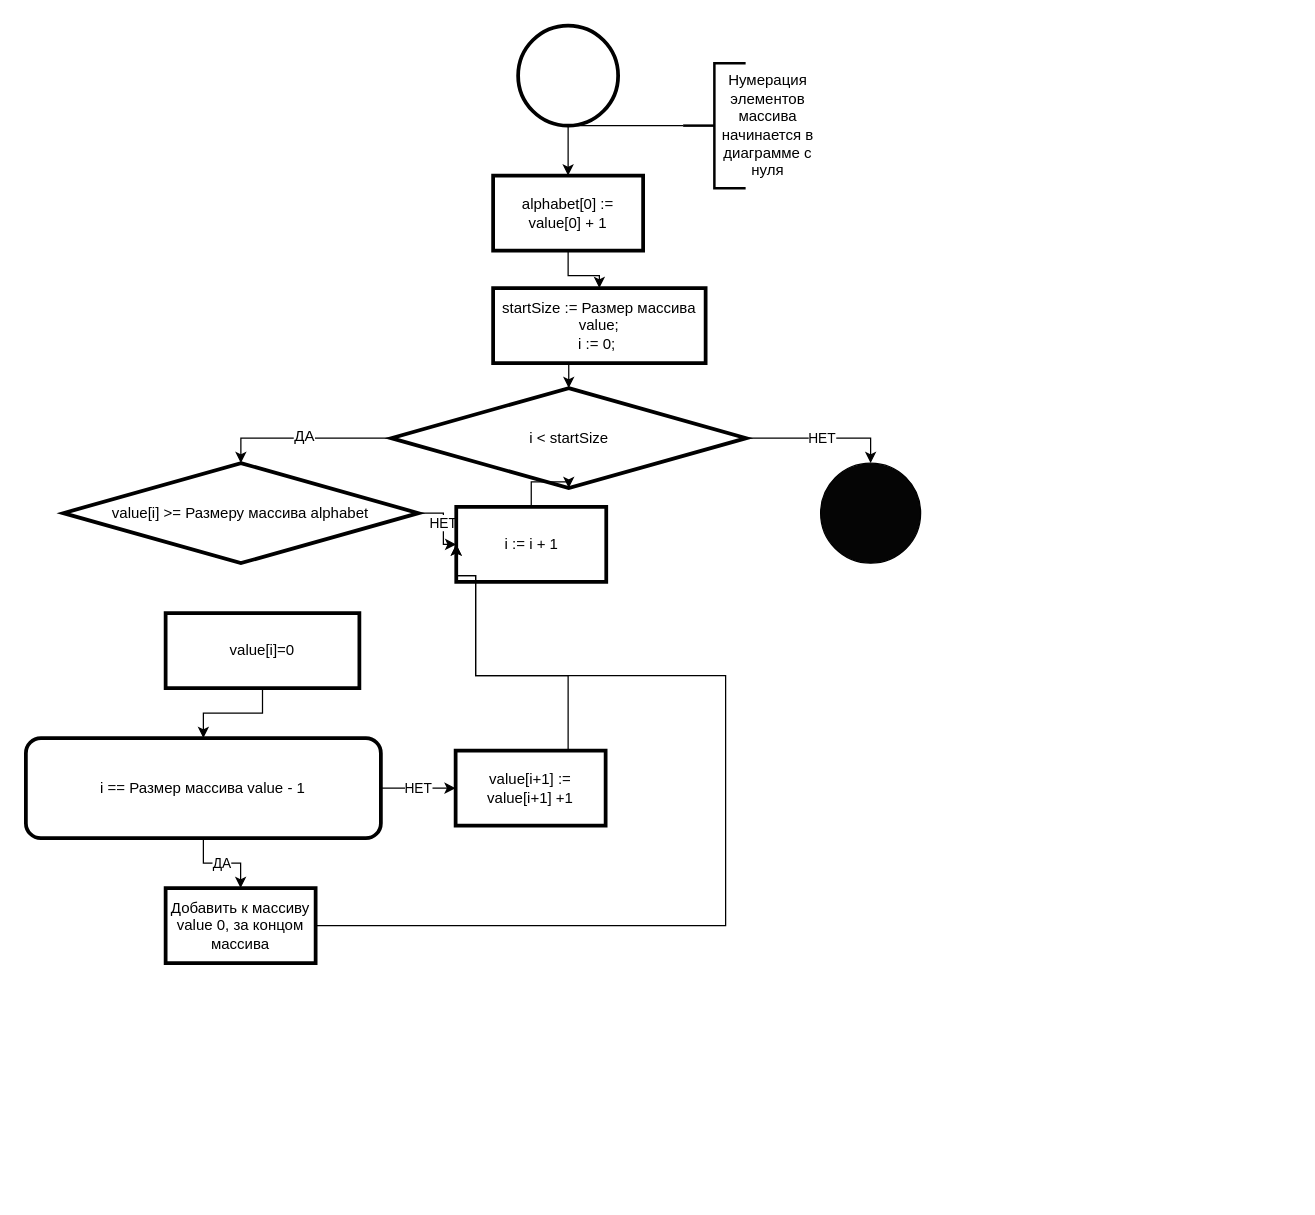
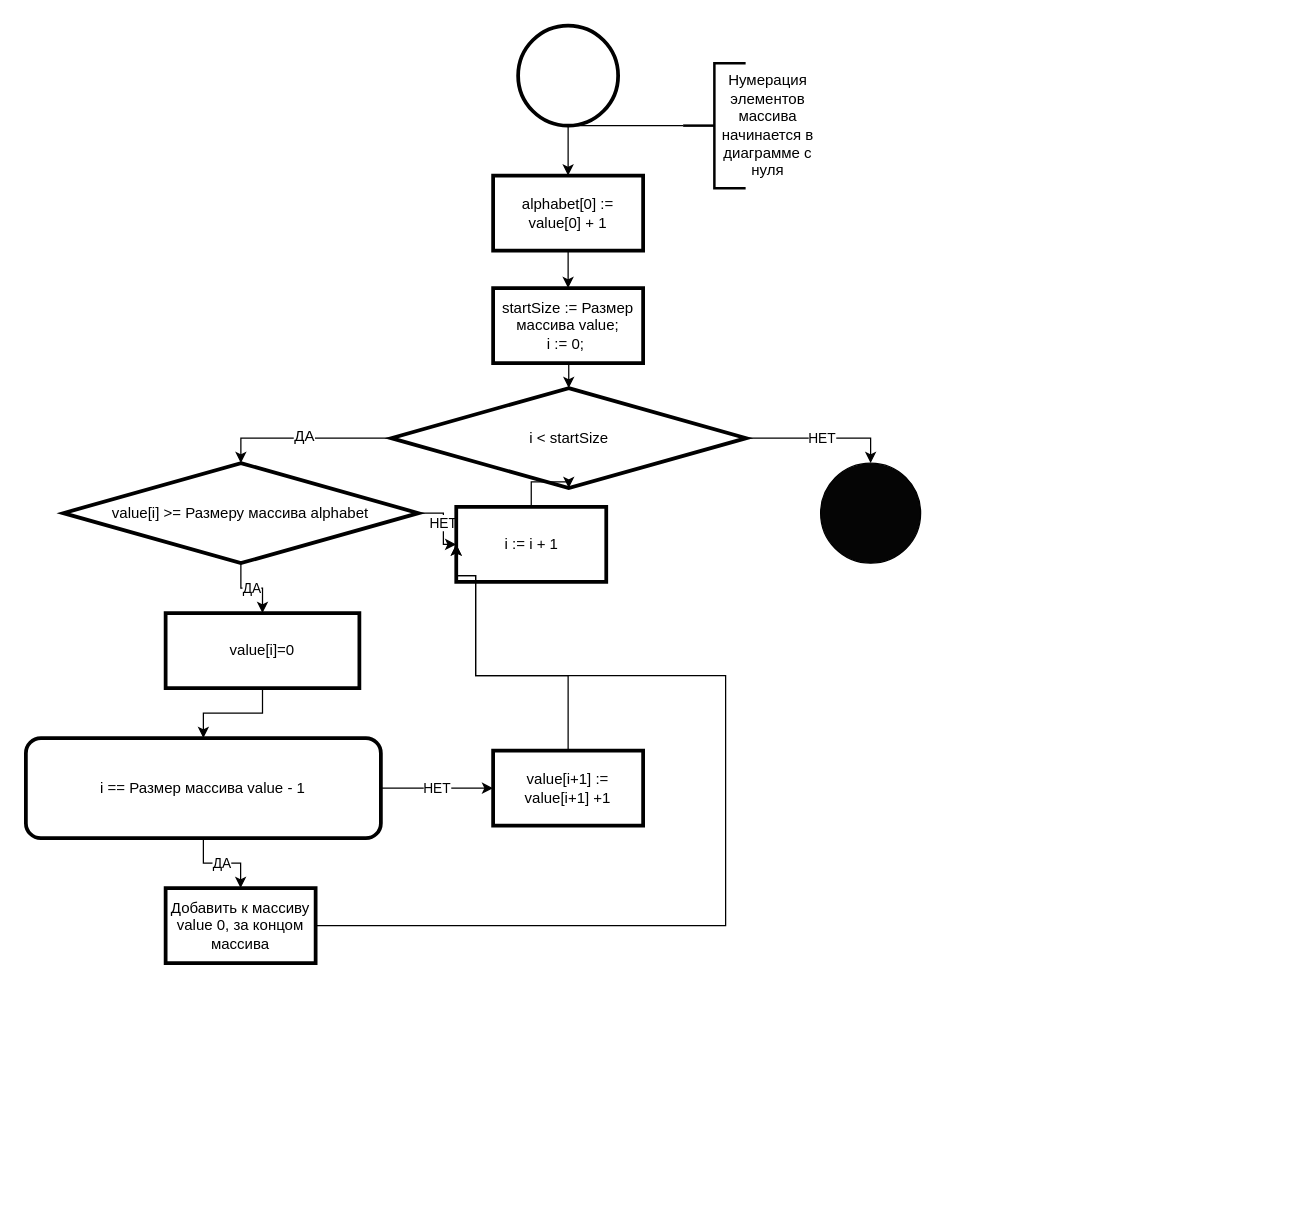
- <mxCell id="16" value="startSize := Размер массива value;&lt;br&gt;i := 0;&amp;nbsp;" style="rounded=0;whiteSpace=wrap;html=1;strokeWidth=3;" vertex="1" parent="1"><mxGeometry x="394" y="230" width="170" height="60" as="geometry" /></mxCell>
+ <mxCell id="16" value="startSize := Размер массива value;&lt;br&gt;i := 0;&amp;nbsp;" style="rounded=0;whiteSpace=wrap;html=1;strokeWidth=3;" vertex="1" parent="1"><mxGeometry x="394" y="230" width="120" height="60" as="geometry" /></mxCell>
+ <mxCell id="18" value="ДА" style="edgeStyle=orthogonalEdgeStyle;rounded=0;orthogonalLoop=1;jettySize=auto;html=1;entryX=0.5;entryY=0;entryDx=0;entryDy=0;" edge="1" parent="1" source="19" target="23"><mxGeometry relative="1" as="geometry" /></mxCell>
- <mxCell id="30" value="value[i+1] := value[i+1] +1" style="rounded=0;whiteSpace=wrap;html=1;strokeWidth=3;" vertex="1" parent="1"><mxGeometry x="364" y="600" width="120" height="60" as="geometry" /></mxCell>
+ <mxCell id="30" value="value[i+1] := value[i+1] +1" style="rounded=0;whiteSpace=wrap;html=1;strokeWidth=3;" vertex="1" parent="1"><mxGeometry x="394" y="600" width="120" height="60" as="geometry" /></mxCell>
